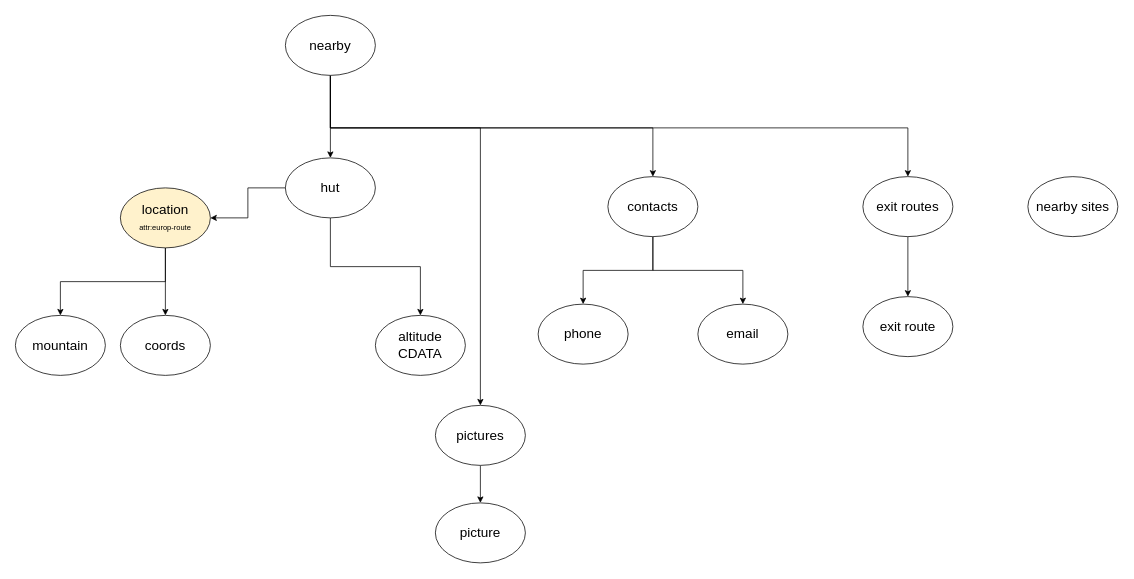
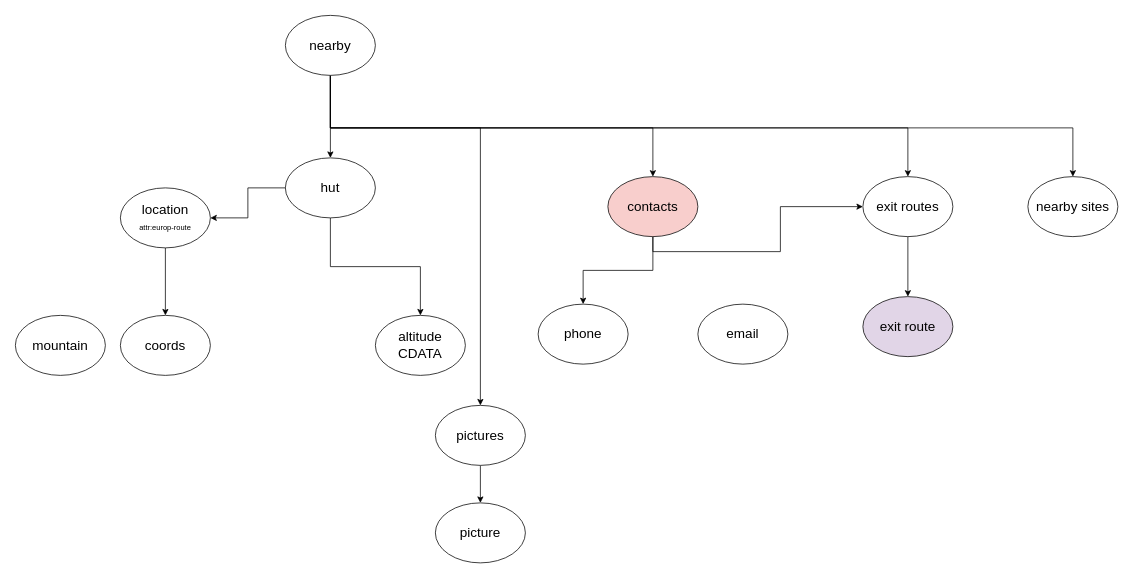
+ <mxCell id="5" style="edgeStyle=orthogonalEdgeStyle;rounded=0;orthogonalLoop=1;jettySize=auto;html=1;exitX=0.5;exitY=1;exitDx=0;exitDy=0;" edge="1" parent="1" source="7" target="25"><mxGeometry relative="1" as="geometry"><Array as="points"><mxPoint x="440" y="170" /><mxPoint x="1430" y="170" /></Array></mxGeometry></mxCell>
- <mxCell id="19" value="&lt;span style=&quot;font-size: 18px;&quot;&gt;contacts&lt;/span&gt;" style="ellipse;whiteSpace=wrap;html=1;" vertex="1" parent="1"><mxGeometry x="810" y="235" width="120" height="80" as="geometry" /></mxCell>
+ <mxCell id="19" value="&lt;span style=&quot;font-size: 18px;&quot;&gt;contacts&lt;/span&gt;" style="ellipse;whiteSpace=wrap;html=1;fillColor=#f8cecc;" vertex="1" parent="1"><mxGeometry x="810" y="235" width="120" height="80" as="geometry" /></mxCell>
- <mxCell id="13" value="&lt;font style=&quot;font-size: 18px;&quot;&gt;location&lt;/font&gt;&lt;div&gt;&lt;font style=&quot;font-size: 18px;&quot;&gt;&lt;span style=&quot;font-size: 10px;&quot;&gt;attr:europ-route&lt;/span&gt;&lt;/font&gt;&lt;/div&gt;" style="ellipse;whiteSpace=wrap;html=1;fillColor=#fff2cc;" vertex="1" parent="1"><mxGeometry x="160" y="250" width="120" height="80" as="geometry" /></mxCell>
+ <mxCell id="13" value="&lt;font style=&quot;font-size: 18px;&quot;&gt;location&lt;/font&gt;&lt;div&gt;&lt;font style=&quot;font-size: 18px;&quot;&gt;&lt;span style=&quot;font-size: 10px;&quot;&gt;attr:europ-route&lt;/span&gt;&lt;/font&gt;&lt;/div&gt;" style="ellipse;whiteSpace=wrap;html=1;" vertex="1" parent="1"><mxGeometry x="160" y="250" width="120" height="80" as="geometry" /></mxCell>
- <mxCell id="18" style="edgeStyle=orthogonalEdgeStyle;rounded=0;orthogonalLoop=1;jettySize=auto;html=1;exitX=0.5;exitY=1;exitDx=0;exitDy=0;" edge="1" parent="1" source="19" target="21"><mxGeometry relative="1" as="geometry" /></mxCell>
+ <mxCell id="18" style="edgeStyle=orthogonalEdgeStyle;rounded=0;orthogonalLoop=1;jettySize=auto;html=1;exitX=0.5;exitY=1;exitDx=0;exitDy=0;" edge="1" parent="1" source="19" target="23"><mxGeometry relative="1" as="geometry" /></mxCell>
- <mxCell id="12" style="edgeStyle=orthogonalEdgeStyle;rounded=0;orthogonalLoop=1;jettySize=auto;html=1;exitX=0.5;exitY=1;exitDx=0;exitDy=0;" edge="1" parent="1" source="13" target="14"><mxGeometry relative="1" as="geometry" /></mxCell>
- <mxCell id="24" value="&lt;span style=&quot;font-size: 18px;&quot;&gt;exit route&lt;/span&gt;" style="ellipse;whiteSpace=wrap;html=1;" vertex="1" parent="1"><mxGeometry x="1150" y="395" width="120" height="80" as="geometry" /></mxCell>
+ <mxCell id="24" value="&lt;span style=&quot;font-size: 18px;&quot;&gt;exit route&lt;/span&gt;" style="ellipse;whiteSpace=wrap;html=1;fillColor=#e1d5e7;" vertex="1" parent="1"><mxGeometry x="1150" y="395" width="120" height="80" as="geometry" /></mxCell>
